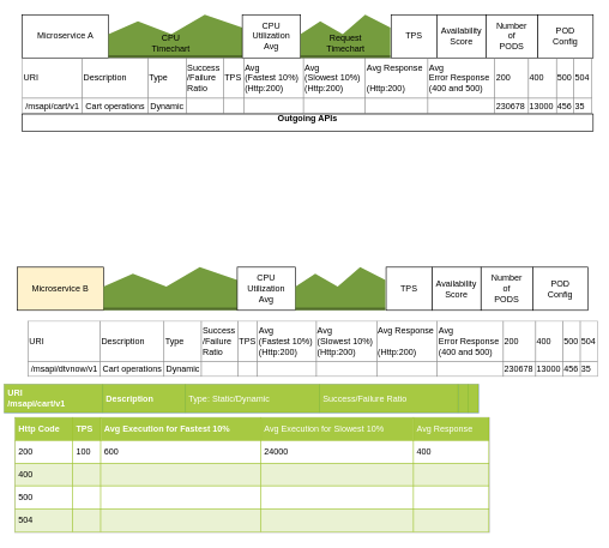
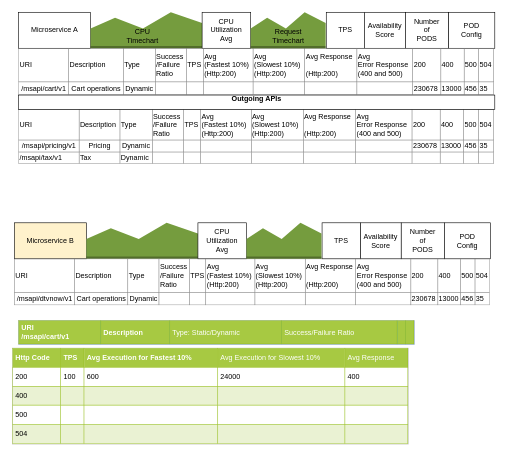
+ <mxCell id="24" value="&lt;table border=&quot;1&quot; width=&quot;100%&quot; style=&quot;width: 100% ; height: 100% ; border-collapse: collapse&quot;&gt;&lt;tbody&gt;&lt;tr&gt;&lt;td&gt;URI&lt;/td&gt;&lt;td&gt;Description&lt;/td&gt;&lt;td&gt;Type&lt;/td&gt;&lt;td&gt;Success&lt;br&gt;/Failure&lt;br&gt;Ratio&lt;/td&gt;&lt;td&gt;TPS&lt;/td&gt;&lt;td&gt;Avg&amp;nbsp;&lt;br&gt;(Fastest 10%)&lt;br&gt;(Http:200)&lt;/td&gt;&lt;td&gt;Avg &lt;br&gt;(Slowest 10%)&lt;br&gt;(Http:200)&lt;br&gt;&lt;/td&gt;&lt;td&gt;Avg Response&lt;br&gt;&lt;br&gt;(Http:200)&lt;br&gt;&lt;/td&gt;&lt;td&gt;Avg &lt;br&gt;Error Response&lt;br&gt;(400 and 500)&lt;/td&gt;&lt;td&gt;200&lt;/td&gt;&lt;td&gt;400&lt;/td&gt;&lt;td&gt;500&lt;/td&gt;&lt;td&gt;504&lt;/td&gt;&lt;/tr&gt;&lt;tr&gt;&lt;td align=&quot;center&quot;&gt;/msapi/pricing/v1&lt;/td&gt;&lt;td align=&quot;center&quot;&gt;Pricing&lt;/td&gt;&lt;td align=&quot;center&quot;&gt;Dynamic&lt;/td&gt;&lt;td&gt;&lt;br&gt;&lt;/td&gt;&lt;td&gt;&lt;br&gt;&lt;/td&gt;&lt;td&gt;&lt;br&gt;&lt;/td&gt;&lt;td&gt;&lt;br&gt;&lt;/td&gt;&lt;td&gt;&lt;br&gt;&lt;/td&gt;&lt;td&gt;&lt;br&gt;&lt;/td&gt;&lt;td&gt;230678&lt;/td&gt;&lt;td&gt;13000&lt;/td&gt;&lt;td&gt;456&lt;/td&gt;&lt;td&gt;35&lt;/td&gt;&lt;/tr&gt;&lt;tr&gt;&lt;td&gt;/msapi/tax/v1&lt;/td&gt;&lt;td&gt;Tax&lt;/td&gt;&lt;td&gt;Dynamic&lt;/td&gt;&lt;td&gt;&lt;br&gt;&lt;/td&gt;&lt;td&gt;&lt;br&gt;&lt;/td&gt;&lt;td&gt;&lt;br&gt;&lt;/td&gt;&lt;td&gt;&lt;br&gt;&lt;/td&gt;&lt;td&gt;&lt;br&gt;&lt;/td&gt;&lt;td&gt;&lt;br&gt;&lt;/td&gt;&lt;td&gt;&lt;br&gt;&lt;/td&gt;&lt;td&gt;&lt;br&gt;&lt;/td&gt;&lt;td&gt;&lt;br&gt;&lt;/td&gt;&lt;td&gt;&lt;br&gt;&lt;/td&gt;&lt;/tr&gt;&lt;/tbody&gt;&lt;/table&gt;" style="text;html=1;strokeColor=none;fillColor=none;overflow=fill;" vertex="1" parent="1"><mxGeometry x="30" y="182" width="793" height="91" as="geometry" /></mxCell>
- <mxCell id="20" value="&lt;table border=&quot;1&quot; width=&quot;100%&quot; style=&quot;width: 100% ; height: 100% ; border-collapse: collapse&quot;&gt;&lt;tbody&gt;&lt;tr&gt;&lt;td&gt;URI&lt;/td&gt;&lt;td&gt;Description&lt;/td&gt;&lt;td&gt;Type&lt;/td&gt;&lt;td&gt;Success&lt;br&gt;/Failure&lt;br&gt;Ratio&lt;/td&gt;&lt;td&gt;TPS&lt;/td&gt;&lt;td&gt;Avg&amp;nbsp;&lt;br&gt;(Fastest 10%)&lt;br&gt;(Http:200)&lt;/td&gt;&lt;td&gt;Avg &lt;br&gt;(Slowest 10%)&lt;br&gt;(Http:200)&lt;br&gt;&lt;/td&gt;&lt;td&gt;Avg Response&lt;br&gt;&lt;br&gt;(Http:200)&lt;br&gt;&lt;/td&gt;&lt;td&gt;Avg &lt;br&gt;Error Response&lt;br&gt;(400 and 500)&lt;/td&gt;&lt;td&gt;200&lt;/td&gt;&lt;td&gt;400&lt;/td&gt;&lt;td&gt;500&lt;/td&gt;&lt;td&gt;504&lt;/td&gt;&lt;/tr&gt;&lt;tr&gt;&lt;td align=&quot;center&quot;&gt;/msapi/dtvnow/v1&lt;/td&gt;&lt;td align=&quot;center&quot;&gt;Cart operations&lt;/td&gt;&lt;td align=&quot;center&quot;&gt;Dynamic&lt;/td&gt;&lt;td&gt;&lt;br&gt;&lt;/td&gt;&lt;td&gt;&lt;br&gt;&lt;/td&gt;&lt;td&gt;&lt;br&gt;&lt;/td&gt;&lt;td&gt;&lt;br&gt;&lt;/td&gt;&lt;td&gt;&lt;br&gt;&lt;/td&gt;&lt;td&gt;&lt;br&gt;&lt;/td&gt;&lt;td&gt;230678&lt;/td&gt;&lt;td&gt;13000&lt;/td&gt;&lt;td&gt;456&lt;/td&gt;&lt;td&gt;35&lt;/td&gt;&lt;/tr&gt;&lt;/tbody&gt;&lt;/table&gt;" style="text;html=1;strokeColor=none;fillColor=none;overflow=fill;" vertex="1" parent="1"><mxGeometry x="38" y="446" width="793" height="78" as="geometry" /></mxCell>
+ <mxCell id="20" value="&lt;table border=&quot;1&quot; width=&quot;100%&quot; style=&quot;width: 100% ; height: 100% ; border-collapse: collapse&quot;&gt;&lt;tbody&gt;&lt;tr&gt;&lt;td&gt;URI&lt;/td&gt;&lt;td&gt;Description&lt;/td&gt;&lt;td&gt;Type&lt;/td&gt;&lt;td&gt;Success&lt;br&gt;/Failure&lt;br&gt;Ratio&lt;/td&gt;&lt;td&gt;TPS&lt;/td&gt;&lt;td&gt;Avg&amp;nbsp;&lt;br&gt;(Fastest 10%)&lt;br&gt;(Http:200)&lt;/td&gt;&lt;td&gt;Avg &lt;br&gt;(Slowest 10%)&lt;br&gt;(Http:200)&lt;br&gt;&lt;/td&gt;&lt;td&gt;Avg Response&lt;br&gt;&lt;br&gt;(Http:200)&lt;br&gt;&lt;/td&gt;&lt;td&gt;Avg &lt;br&gt;Error Response&lt;br&gt;(400 and 500)&lt;/td&gt;&lt;td&gt;200&lt;/td&gt;&lt;td&gt;400&lt;/td&gt;&lt;td&gt;500&lt;/td&gt;&lt;td&gt;504&lt;/td&gt;&lt;/tr&gt;&lt;tr&gt;&lt;td align=&quot;center&quot;&gt;/msapi/dtvnow/v1&lt;/td&gt;&lt;td align=&quot;center&quot;&gt;Cart operations&lt;/td&gt;&lt;td align=&quot;center&quot;&gt;Dynamic&lt;/td&gt;&lt;td&gt;&lt;br&gt;&lt;/td&gt;&lt;td&gt;&lt;br&gt;&lt;/td&gt;&lt;td&gt;&lt;br&gt;&lt;/td&gt;&lt;td&gt;&lt;br&gt;&lt;/td&gt;&lt;td&gt;&lt;br&gt;&lt;/td&gt;&lt;td&gt;&lt;br&gt;&lt;/td&gt;&lt;td&gt;230678&lt;/td&gt;&lt;td&gt;13000&lt;/td&gt;&lt;td&gt;456&lt;/td&gt;&lt;td&gt;35&lt;/td&gt;&lt;/tr&gt;&lt;/tbody&gt;&lt;/table&gt;" style="text;html=1;strokeColor=none;fillColor=none;overflow=fill;" vertex="1" parent="1"><mxGeometry x="23" y="431" width="793" height="78" as="geometry" /></mxCell>
- <mxCell id="7" value="&lt;table border=&quot;1&quot; width=&quot;100%&quot; cellpadding=&quot;4&quot; style=&quot;width: 100% ; height: 100% ; border-collapse: collapse&quot;&gt;&lt;tbody&gt;&lt;tr style=&quot;background-color: #a7c942 ; color: #ffffff ; border: 1px solid #98bf21&quot;&gt;&lt;th align=&quot;left&quot;&gt;URI&lt;br&gt;/msapi/cart/v1&lt;/th&gt;&lt;th align=&quot;left&quot;&gt;Description&lt;/th&gt;&lt;td&gt;Type: Static/Dynamic&lt;/td&gt;&lt;td&gt;Success/Failure Ratio&lt;/td&gt;&lt;td&gt;&lt;br&gt;&lt;/td&gt;&lt;td&gt;&lt;br&gt;&lt;/td&gt;&lt;/tr&gt;&lt;/tbody&gt;&lt;/table&gt;" style="text;html=1;strokeColor=#c0c0c0;fillColor=#3399FF;overflow=fill;rounded=0;" vertex="1" parent="1"><mxGeometry x="5" y="534" width="660" height="40" as="geometry" /></mxCell>
+ <mxCell id="7" value="&lt;table border=&quot;1&quot; width=&quot;100%&quot; cellpadding=&quot;4&quot; style=&quot;width: 100% ; height: 100% ; border-collapse: collapse&quot;&gt;&lt;tbody&gt;&lt;tr style=&quot;background-color: #a7c942 ; color: #ffffff ; border: 1px solid #98bf21&quot;&gt;&lt;th align=&quot;left&quot;&gt;URI&lt;br&gt;/msapi/cart/v1&lt;/th&gt;&lt;th align=&quot;left&quot;&gt;Description&lt;/th&gt;&lt;td&gt;Type: Static/Dynamic&lt;/td&gt;&lt;td&gt;Success/Failure Ratio&lt;/td&gt;&lt;td&gt;&lt;br&gt;&lt;/td&gt;&lt;td&gt;&lt;br&gt;&lt;/td&gt;&lt;/tr&gt;&lt;/tbody&gt;&lt;/table&gt;" style="text;html=1;strokeColor=#c0c0c0;fillColor=#3399FF;overflow=fill;rounded=0;" vertex="1" parent="1"><mxGeometry x="30" y="534" width="660" height="40" as="geometry" /></mxCell>
